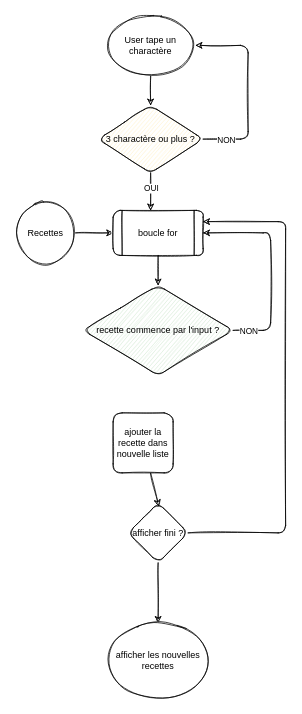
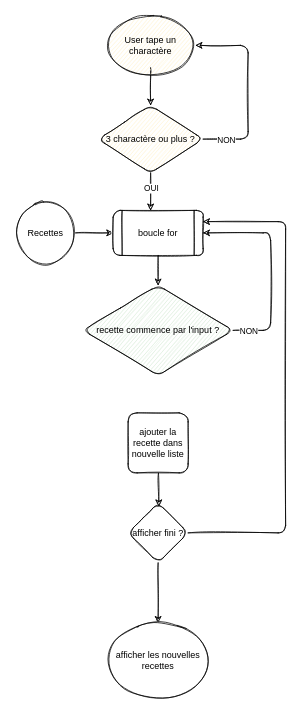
- <mxCell id="8" value="&lt;span&gt;User tape un charactère&lt;/span&gt;" style="ellipse;whiteSpace=wrap;html=1;rounded=1;sketch=1;" parent="1" vertex="1"><mxGeometry x="140" y="20" width="120" height="80" as="geometry" /></mxCell>
+ <mxCell id="8" value="&lt;span&gt;User tape un charactère&lt;/span&gt;" style="ellipse;whiteSpace=wrap;html=1;rounded=1;sketch=1;fillColor=#fff2cc;" parent="1" vertex="1"><mxGeometry x="140" y="20" width="120" height="80" as="geometry" /></mxCell>
- <mxCell id="17" value="ajouter la recette dans nouvelle liste" style="whiteSpace=wrap;html=1;aspect=fixed;rounded=1;sketch=1;" parent="1" vertex="1"><mxGeometry x="150" y="550" width="80" height="80" as="geometry" /></mxCell>
+ <mxCell id="17" value="ajouter la recette dans nouvelle liste" style="whiteSpace=wrap;html=1;aspect=fixed;rounded=1;sketch=1;" parent="1" vertex="1"><mxGeometry x="170" y="550" width="80" height="80" as="geometry" /></mxCell>
